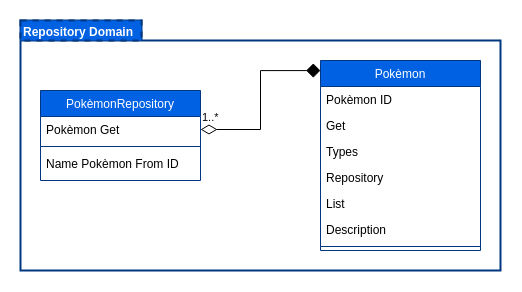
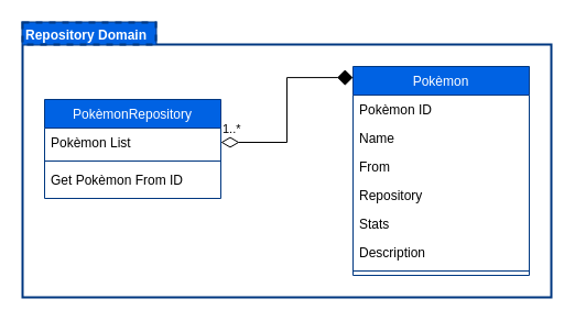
- <mxCell id="10" value="Get" style="text;align=left;verticalAlign=top;spacingLeft=4;spacingRight=4;overflow=hidden;rotatable=0;points=[[0,0.5],[1,0.5]];portConstraint=eastwest;" vertex="1" parent="8"><mxGeometry y="52" width="160" height="26" as="geometry" /></mxCell>
+ <mxCell id="10" value="Name" style="text;align=left;verticalAlign=top;spacingLeft=4;spacingRight=4;overflow=hidden;rotatable=0;points=[[0,0.5],[1,0.5]];portConstraint=eastwest;" vertex="1" parent="8"><mxGeometry y="52" width="160" height="26" as="geometry" /></mxCell>
- <mxCell id="5" value="Pokèmon Get" style="text;align=left;verticalAlign=top;spacingLeft=4;spacingRight=4;overflow=hidden;rotatable=0;points=[[0,0.5],[1,0.5]];portConstraint=eastwest;" parent="4" vertex="1"><mxGeometry y="26" width="160" height="26" as="geometry" /></mxCell>
+ <mxCell id="5" value="Pokèmon List" style="text;align=left;verticalAlign=top;spacingLeft=4;spacingRight=4;overflow=hidden;rotatable=0;points=[[0,0.5],[1,0.5]];portConstraint=eastwest;" parent="4" vertex="1"><mxGeometry y="26" width="160" height="26" as="geometry" /></mxCell>
- <mxCell id="11" value="Types" style="text;align=left;verticalAlign=top;spacingLeft=4;spacingRight=4;overflow=hidden;rotatable=0;points=[[0,0.5],[1,0.5]];portConstraint=eastwest;" vertex="1" parent="8"><mxGeometry y="78" width="160" height="26" as="geometry" /></mxCell>
+ <mxCell id="11" value="From" style="text;align=left;verticalAlign=top;spacingLeft=4;spacingRight=4;overflow=hidden;rotatable=0;points=[[0,0.5],[1,0.5]];portConstraint=eastwest;" vertex="1" parent="8"><mxGeometry y="78" width="160" height="26" as="geometry" /></mxCell>
- <mxCell id="7" value="Name Pokèmon From ID" style="text;align=left;verticalAlign=top;spacingLeft=4;spacingRight=4;overflow=hidden;rotatable=0;points=[[0,0.5],[1,0.5]];portConstraint=eastwest;" parent="4" vertex="1"><mxGeometry y="60" width="160" height="26" as="geometry" /></mxCell>
+ <mxCell id="7" value="Get Pokèmon From ID" style="text;align=left;verticalAlign=top;spacingLeft=4;spacingRight=4;overflow=hidden;rotatable=0;points=[[0,0.5],[1,0.5]];portConstraint=eastwest;" parent="4" vertex="1"><mxGeometry y="60" width="160" height="26" as="geometry" /></mxCell>
- <mxCell id="13" value="List" style="text;align=left;verticalAlign=top;spacingLeft=4;spacingRight=4;overflow=hidden;rotatable=0;points=[[0,0.5],[1,0.5]];portConstraint=eastwest;" vertex="1" parent="8"><mxGeometry y="130" width="160" height="26" as="geometry" /></mxCell>
+ <mxCell id="13" value="Stats" style="text;align=left;verticalAlign=top;spacingLeft=4;spacingRight=4;overflow=hidden;rotatable=0;points=[[0,0.5],[1,0.5]];portConstraint=eastwest;" vertex="1" parent="8"><mxGeometry y="130" width="160" height="26" as="geometry" /></mxCell>
